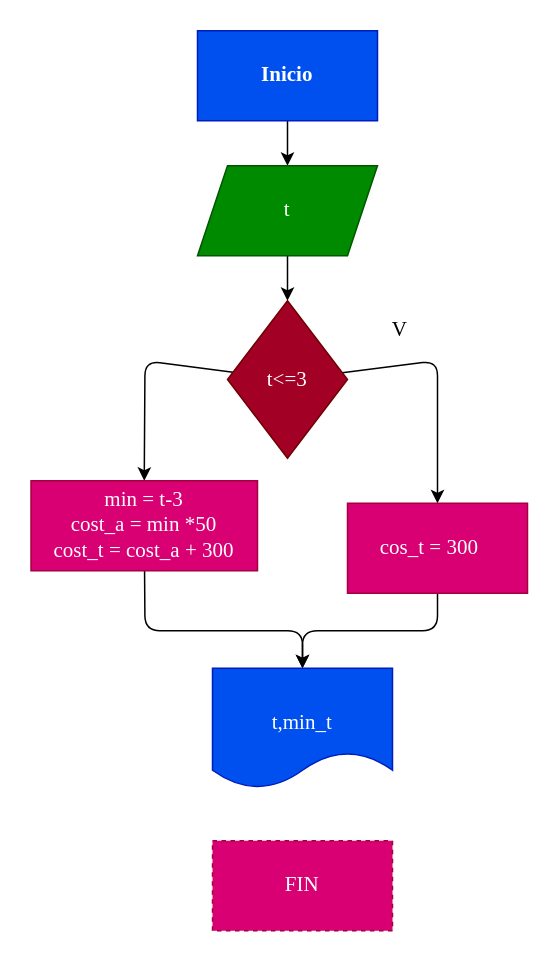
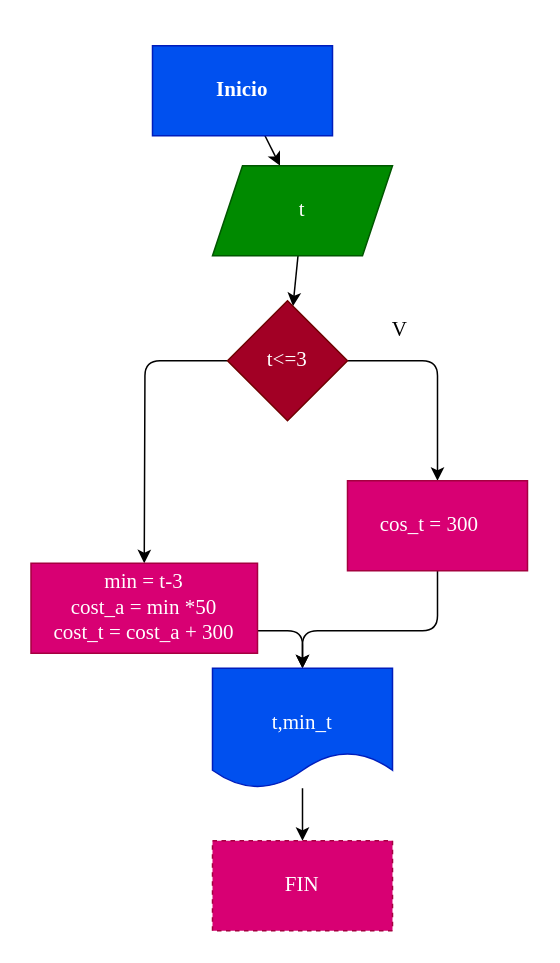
- <mxCell id="3" value="Inicio" style="rounded=0;whiteSpace=wrap;html=1;fontFamily=Comic Sans MS;fontSize=14;fontStyle=1;fillColor=#0050ef;fontColor=#ffffff;strokeColor=#001DBC;" parent="1" vertex="1"><mxGeometry x="131" y="20" width="120" height="60" as="geometry" /></mxCell>
+ <mxCell id="3" value="Inicio" style="rounded=0;whiteSpace=wrap;html=1;fontFamily=Comic Sans MS;fontSize=14;fontStyle=1;fillColor=#0050ef;fontColor=#ffffff;strokeColor=#001DBC;" parent="1" vertex="1"><mxGeometry x="101" y="30" width="120" height="60" as="geometry" /></mxCell>
- <mxCell id="5" value="t" style="shape=parallelogram;perimeter=parallelogramPerimeter;whiteSpace=wrap;html=1;fixedSize=1;fontFamily=Comic Sans MS;fontSize=14;fillColor=#008a00;fontColor=#ffffff;strokeColor=#005700;" parent="1" vertex="1"><mxGeometry x="131" y="110" width="120" height="60" as="geometry" /></mxCell>
+ <mxCell id="5" value="t" style="shape=parallelogram;perimeter=parallelogramPerimeter;whiteSpace=wrap;html=1;fixedSize=1;fontFamily=Comic Sans MS;fontSize=14;fillColor=#008a00;fontColor=#ffffff;strokeColor=#005700;" parent="1" vertex="1"><mxGeometry x="141" y="110" width="120" height="60" as="geometry" /></mxCell>
- <mxCell id="8" value="t&amp;lt;=3" style="rhombus;whiteSpace=wrap;html=1;fontFamily=Comic Sans MS;fontSize=14;fillColor=#a20025;fontColor=#ffffff;strokeColor=#6F0000;" parent="1" vertex="1"><mxGeometry x="151" y="200" width="80" height="105" as="geometry" /></mxCell>
+ <mxCell id="8" value="t&amp;lt;=3" style="rhombus;whiteSpace=wrap;html=1;fontFamily=Comic Sans MS;fontSize=14;fillColor=#a20025;fontColor=#ffffff;strokeColor=#6F0000;" parent="1" vertex="1"><mxGeometry x="151" y="200" width="80" height="80" as="geometry" /></mxCell>
- <mxCell id="12" value="min = t-3&lt;br&gt;cost_a = min *50&lt;br&gt;cost_t = cost_a + 300" style="rounded=0;whiteSpace=wrap;html=1;fontFamily=Comic Sans MS;fontSize=14;fillColor=#d80073;fontColor=#ffffff;strokeColor=#A50040;" parent="1" vertex="1"><mxGeometry x="20" y="320" width="151" height="60" as="geometry" /></mxCell>
+ <mxCell id="12" value="min = t-3&lt;br&gt;cost_a = min *50&lt;br&gt;cost_t = cost_a + 300" style="rounded=0;whiteSpace=wrap;html=1;fontFamily=Comic Sans MS;fontSize=14;fillColor=#d80073;fontColor=#ffffff;strokeColor=#A50040;" parent="1" vertex="1"><mxGeometry x="20" y="375" width="151" height="60" as="geometry" /></mxCell>
- <mxCell id="10" value="cos_t = 300&amp;nbsp; &amp;nbsp;" style="rounded=0;whiteSpace=wrap;html=1;fontFamily=Comic Sans MS;fontSize=14;fillColor=#d80073;fontColor=#ffffff;strokeColor=#A50040;" parent="1" vertex="1"><mxGeometry x="231" y="335" width="120" height="60" as="geometry" /></mxCell>
+ <mxCell id="10" value="cos_t = 300&amp;nbsp; &amp;nbsp;" style="rounded=0;whiteSpace=wrap;html=1;fontFamily=Comic Sans MS;fontSize=14;fillColor=#d80073;fontColor=#ffffff;strokeColor=#A50040;" parent="1" vertex="1"><mxGeometry x="231" y="320" width="120" height="60" as="geometry" /></mxCell>
+ <mxCell id="13" value="" style="edgeStyle=none;html=1;" edge="1" parent="1" source="14" target="15"><mxGeometry relative="1" as="geometry" /></mxCell>
